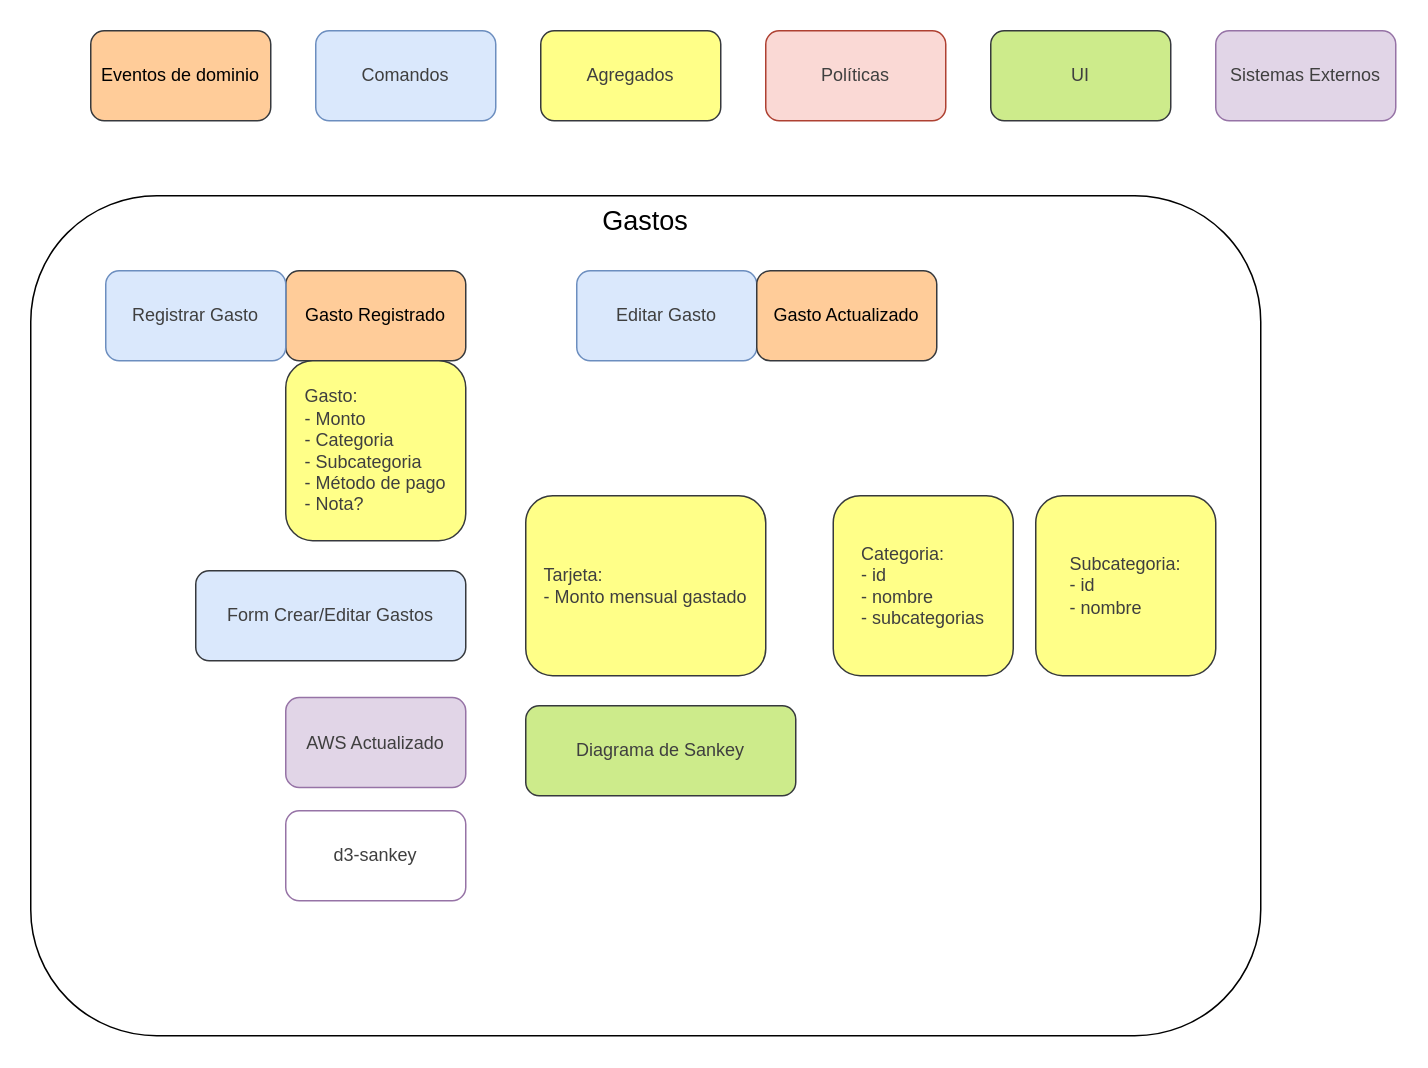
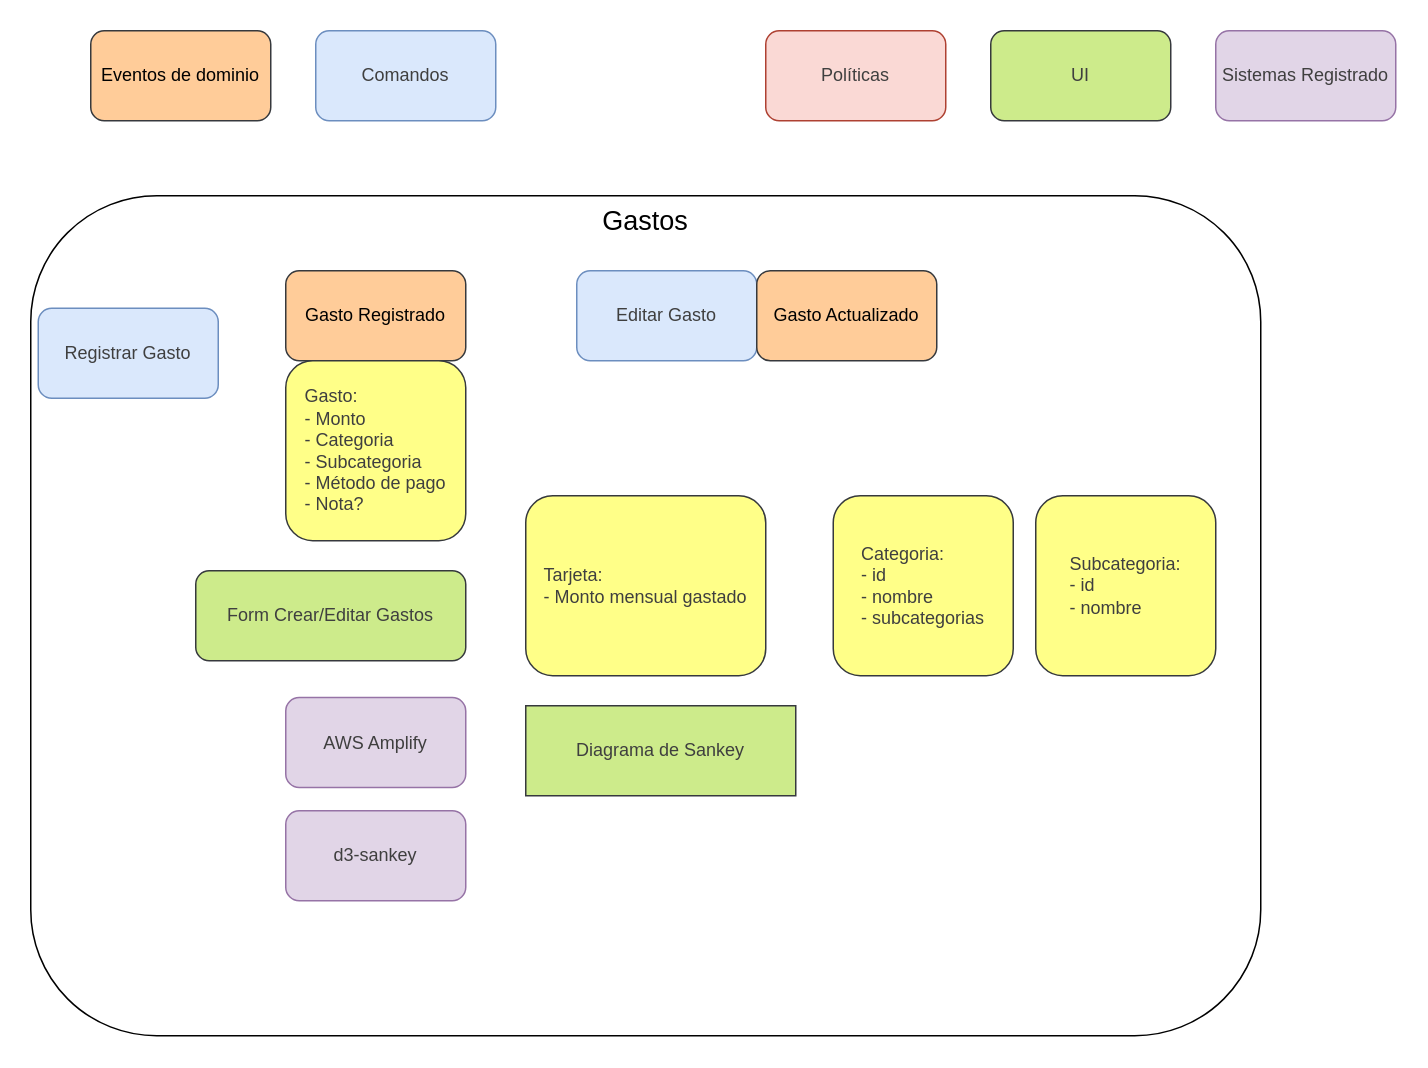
- <mxCell id="5" value="&lt;div style=&quot;color: rgb(63, 63, 63); text-align: left;&quot;&gt;Agregados&lt;/div&gt;&lt;div style=&quot;color: rgb(63, 63, 63); text-align: left;&quot;&gt;&lt;/div&gt;" style="rounded=1;whiteSpace=wrap;html=1;fillColor=#ffff88;strokeColor=#36393d;" vertex="1" parent="1"><mxGeometry x="360" y="20" width="120" height="60" as="geometry" /></mxCell>
- <mxCell id="8" value="&lt;div style=&quot;color: rgb(63, 63, 63); text-align: left;&quot;&gt;Sistemas Externos&lt;/div&gt;&lt;div style=&quot;color: rgb(63, 63, 63); text-align: left;&quot;&gt;&lt;/div&gt;" style="rounded=1;whiteSpace=wrap;html=1;fillColor=#e1d5e7;strokeColor=#9673a6;" vertex="1" parent="1"><mxGeometry x="810" y="20" width="120" height="60" as="geometry" /></mxCell>
+ <mxCell id="8" value="&lt;div style=&quot;color: rgb(63, 63, 63); text-align: left;&quot;&gt;Sistemas Registrado&lt;/div&gt;&lt;div style=&quot;color: rgb(63, 63, 63); text-align: left;&quot;&gt;&lt;/div&gt;" style="rounded=1;whiteSpace=wrap;html=1;fillColor=#e1d5e7;strokeColor=#9673a6;" vertex="1" parent="1"><mxGeometry x="810" y="20" width="120" height="60" as="geometry" /></mxCell>
- <mxCell id="11" value="&lt;div style=&quot;color: rgb(63, 63, 63); text-align: left;&quot;&gt;Registrar Gasto&lt;/div&gt;&lt;div style=&quot;color: rgb(63, 63, 63); text-align: left;&quot;&gt;&lt;/div&gt;" style="rounded=1;whiteSpace=wrap;html=1;fillColor=#dae8fc;strokeColor=#6c8ebf;" vertex="1" parent="1"><mxGeometry x="70" y="180" width="120" height="60" as="geometry" /></mxCell>
+ <mxCell id="11" value="&lt;div style=&quot;color: rgb(63, 63, 63); text-align: left;&quot;&gt;Registrar Gasto&lt;/div&gt;&lt;div style=&quot;color: rgb(63, 63, 63); text-align: left;&quot;&gt;&lt;/div&gt;" style="rounded=1;whiteSpace=wrap;html=1;fillColor=#dae8fc;strokeColor=#6c8ebf;" vertex="1" parent="1"><mxGeometry x="25" y="205" width="120" height="60" as="geometry" /></mxCell>
- <mxCell id="17" value="&lt;div style=&quot;color: rgb(63, 63, 63); text-align: left;&quot;&gt;Form Crear/Editar Gastos&lt;/div&gt;&lt;div style=&quot;color: rgb(63, 63, 63); text-align: left;&quot;&gt;&lt;/div&gt;" style="rounded=1;whiteSpace=wrap;html=1;fillColor=#dae8fc;strokeColor=#36393d;" vertex="1" parent="1"><mxGeometry x="130" y="380" width="180" height="60" as="geometry" /></mxCell>
+ <mxCell id="17" value="&lt;div style=&quot;color: rgb(63, 63, 63); text-align: left;&quot;&gt;Form Crear/Editar Gastos&lt;/div&gt;&lt;div style=&quot;color: rgb(63, 63, 63); text-align: left;&quot;&gt;&lt;/div&gt;" style="rounded=1;whiteSpace=wrap;html=1;fillColor=#cdeb8b;strokeColor=#36393d;" vertex="1" parent="1"><mxGeometry x="130" y="380" width="180" height="60" as="geometry" /></mxCell>
- <mxCell id="18" value="&lt;div style=&quot;color: rgb(63, 63, 63); text-align: left;&quot;&gt;AWS Actualizado&lt;/div&gt;&lt;div style=&quot;color: rgb(63, 63, 63); text-align: left;&quot;&gt;&lt;/div&gt;" style="rounded=1;whiteSpace=wrap;html=1;fillColor=#e1d5e7;strokeColor=#9673a6;" vertex="1" parent="1"><mxGeometry x="190" y="464.5" width="120" height="60" as="geometry" /></mxCell>
+ <mxCell id="18" value="&lt;div style=&quot;color: rgb(63, 63, 63); text-align: left;&quot;&gt;AWS Amplify&lt;/div&gt;&lt;div style=&quot;color: rgb(63, 63, 63); text-align: left;&quot;&gt;&lt;/div&gt;" style="rounded=1;whiteSpace=wrap;html=1;fillColor=#e1d5e7;strokeColor=#9673a6;" vertex="1" parent="1"><mxGeometry x="190" y="464.5" width="120" height="60" as="geometry" /></mxCell>
- <mxCell id="19" value="&lt;div style=&quot;color: rgb(63, 63, 63); text-align: left;&quot;&gt;Diagrama de Sankey&lt;/div&gt;&lt;div style=&quot;color: rgb(63, 63, 63); text-align: left;&quot;&gt;&lt;/div&gt;" style="rounded=1;whiteSpace=wrap;html=1;fillColor=#cdeb8b;strokeColor=#36393d;" vertex="1" parent="1"><mxGeometry x="350" y="470" width="180" height="60" as="geometry" /></mxCell>
+ <mxCell id="19" value="&lt;div style=&quot;color: rgb(63, 63, 63); text-align: left;&quot;&gt;Diagrama de Sankey&lt;/div&gt;&lt;div style=&quot;color: rgb(63, 63, 63); text-align: left;&quot;&gt;&lt;/div&gt;" style="whiteSpace=wrap;html=1;fillColor=#cdeb8b;strokeColor=#36393d;rounded=0;" vertex="1" parent="1"><mxGeometry x="350" y="470" width="180" height="60" as="geometry" /></mxCell>
- <mxCell id="20" value="&lt;div style=&quot;color: rgb(63, 63, 63); text-align: left;&quot;&gt;d3-sankey&lt;/div&gt;&lt;div style=&quot;color: rgb(63, 63, 63); text-align: left;&quot;&gt;&lt;/div&gt;" style="rounded=1;whiteSpace=wrap;html=1;fillColor=#ffffff;strokeColor=#9673a6;" vertex="1" parent="1"><mxGeometry x="190" y="540" width="120" height="60" as="geometry" /></mxCell>
+ <mxCell id="20" value="&lt;div style=&quot;color: rgb(63, 63, 63); text-align: left;&quot;&gt;d3-sankey&lt;/div&gt;&lt;div style=&quot;color: rgb(63, 63, 63); text-align: left;&quot;&gt;&lt;/div&gt;" style="rounded=1;whiteSpace=wrap;html=1;fillColor=#e1d5e7;strokeColor=#9673a6;" vertex="1" parent="1"><mxGeometry x="190" y="540" width="120" height="60" as="geometry" /></mxCell>
